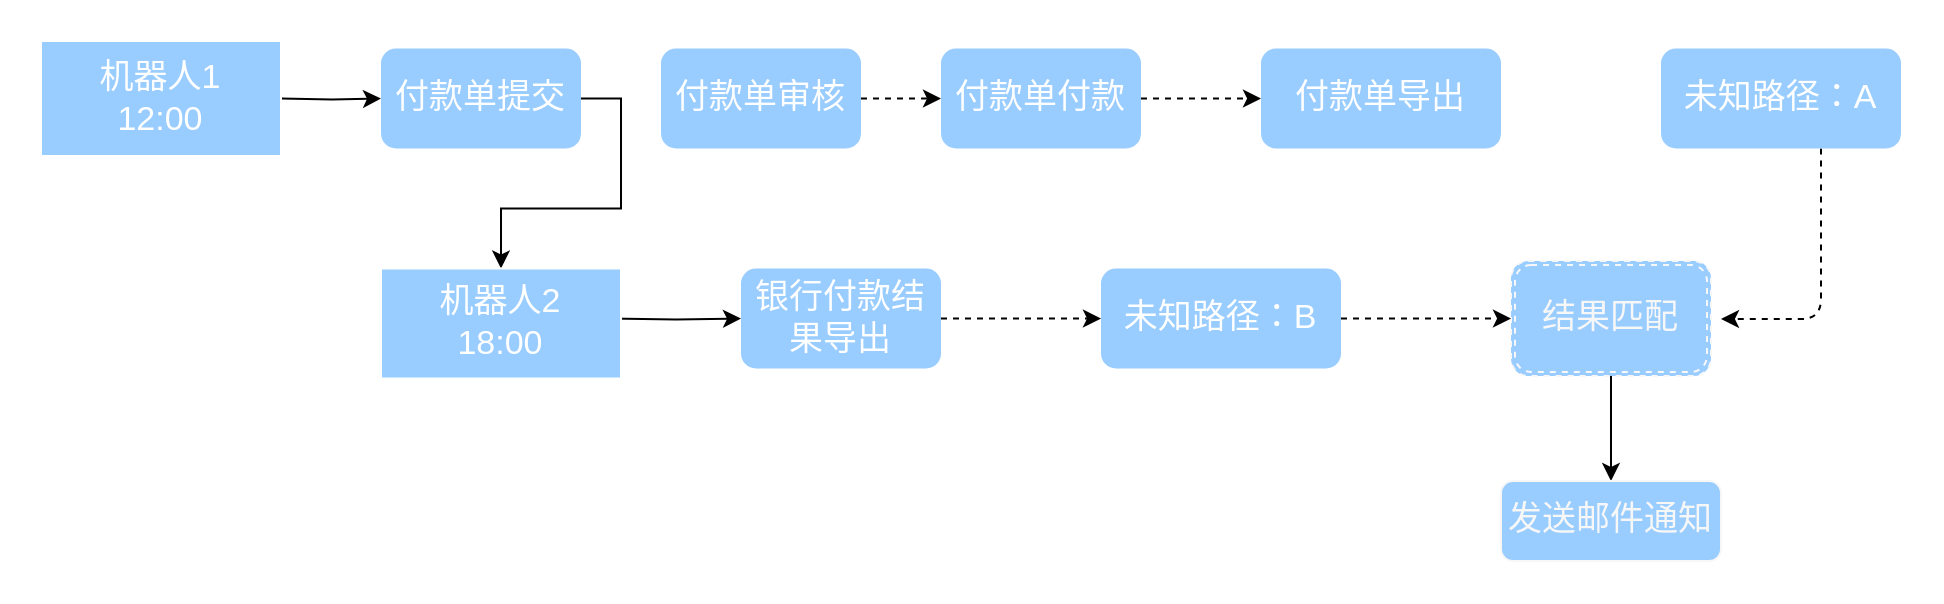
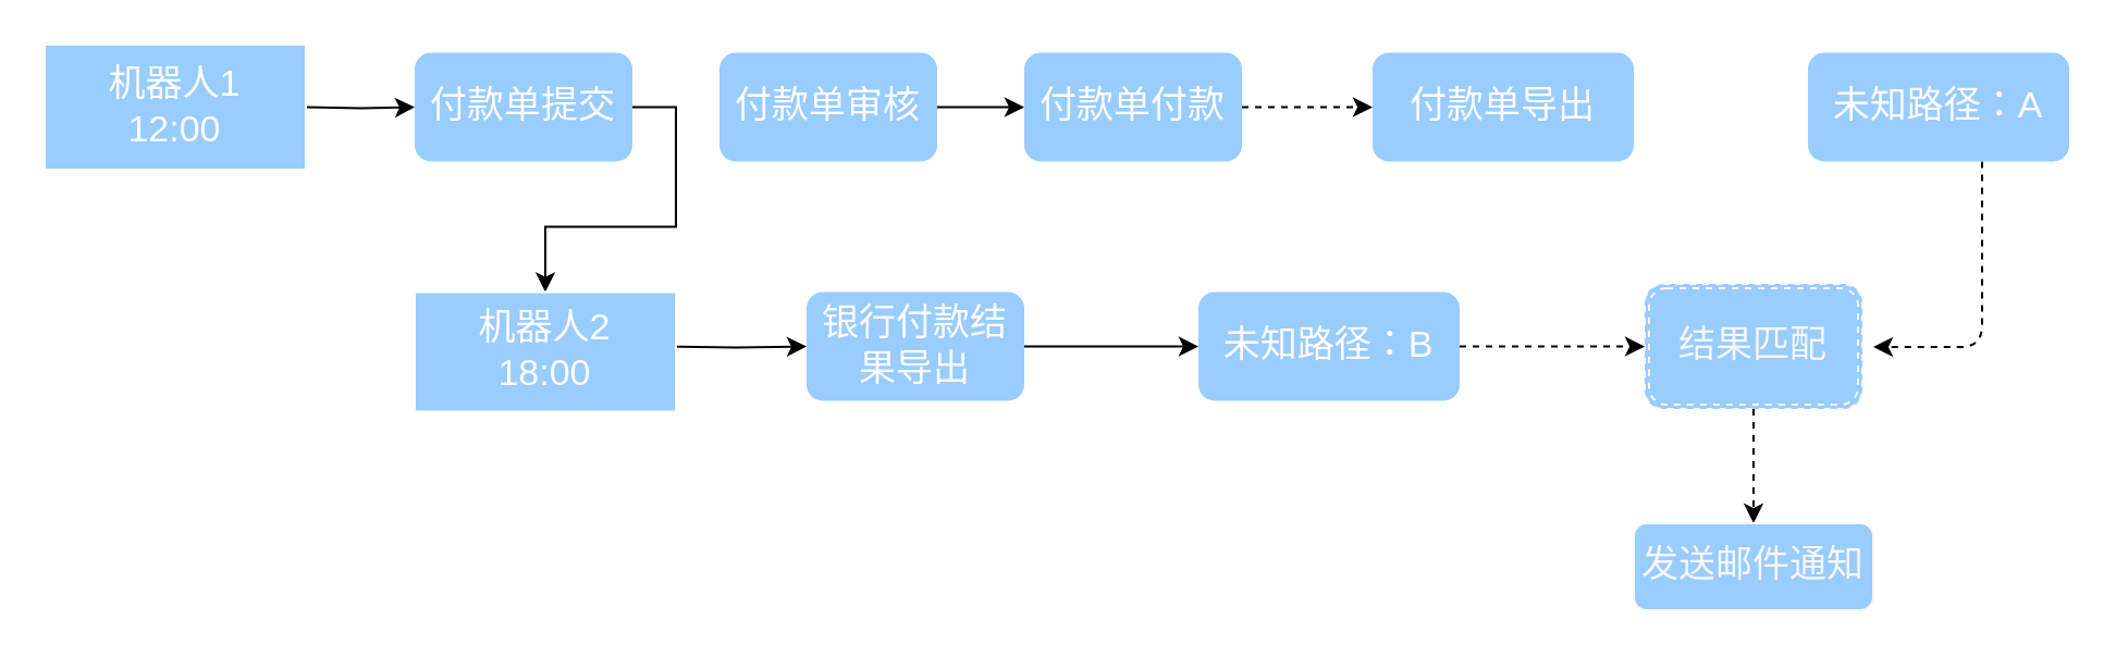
- <mxCell id="5" value="" style="edgeStyle=orthogonalEdgeStyle;rounded=0;orthogonalLoop=1;jettySize=auto;html=1;dashed=1;" edge="1" parent="1" source="6" target="8"><mxGeometry relative="1" as="geometry" /></mxCell>
+ <mxCell id="5" value="" style="edgeStyle=orthogonalEdgeStyle;rounded=0;orthogonalLoop=1;jettySize=auto;html=1;" edge="1" parent="1" source="6" target="8"><mxGeometry relative="1" as="geometry" /></mxCell>
- <mxCell id="9" value="" style="edgeStyle=orthogonalEdgeStyle;rounded=0;orthogonalLoop=1;jettySize=auto;html=1;dashed=1;" edge="1" parent="1" source="10" target="18"><mxGeometry relative="1" as="geometry" /></mxCell>
+ <mxCell id="9" value="" style="edgeStyle=orthogonalEdgeStyle;rounded=0;orthogonalLoop=1;jettySize=auto;html=1;" edge="1" parent="1" source="10" target="18"><mxGeometry relative="1" as="geometry" /></mxCell>
- <mxCell id="15" style="edgeStyle=orthogonalEdgeStyle;rounded=1;jumpStyle=gap;orthogonalLoop=1;jettySize=auto;html=1;dashed=0;strokeColor=#000000;entryX=0.5;entryY=0;entryDx=0;entryDy=0;" edge="1" parent="1" source="16" target="21"><mxGeometry relative="1" as="geometry"><mxPoint x="800" y="220" as="targetPoint" /></mxGeometry></mxCell>
+ <mxCell id="15" style="edgeStyle=orthogonalEdgeStyle;rounded=1;jumpStyle=gap;orthogonalLoop=1;jettySize=auto;html=1;dashed=1;strokeColor=#000000;entryX=0.5;entryY=0;entryDx=0;entryDy=0;" edge="1" parent="1" source="16" target="21"><mxGeometry relative="1" as="geometry"><mxPoint x="800" y="220" as="targetPoint" /></mxGeometry></mxCell>
